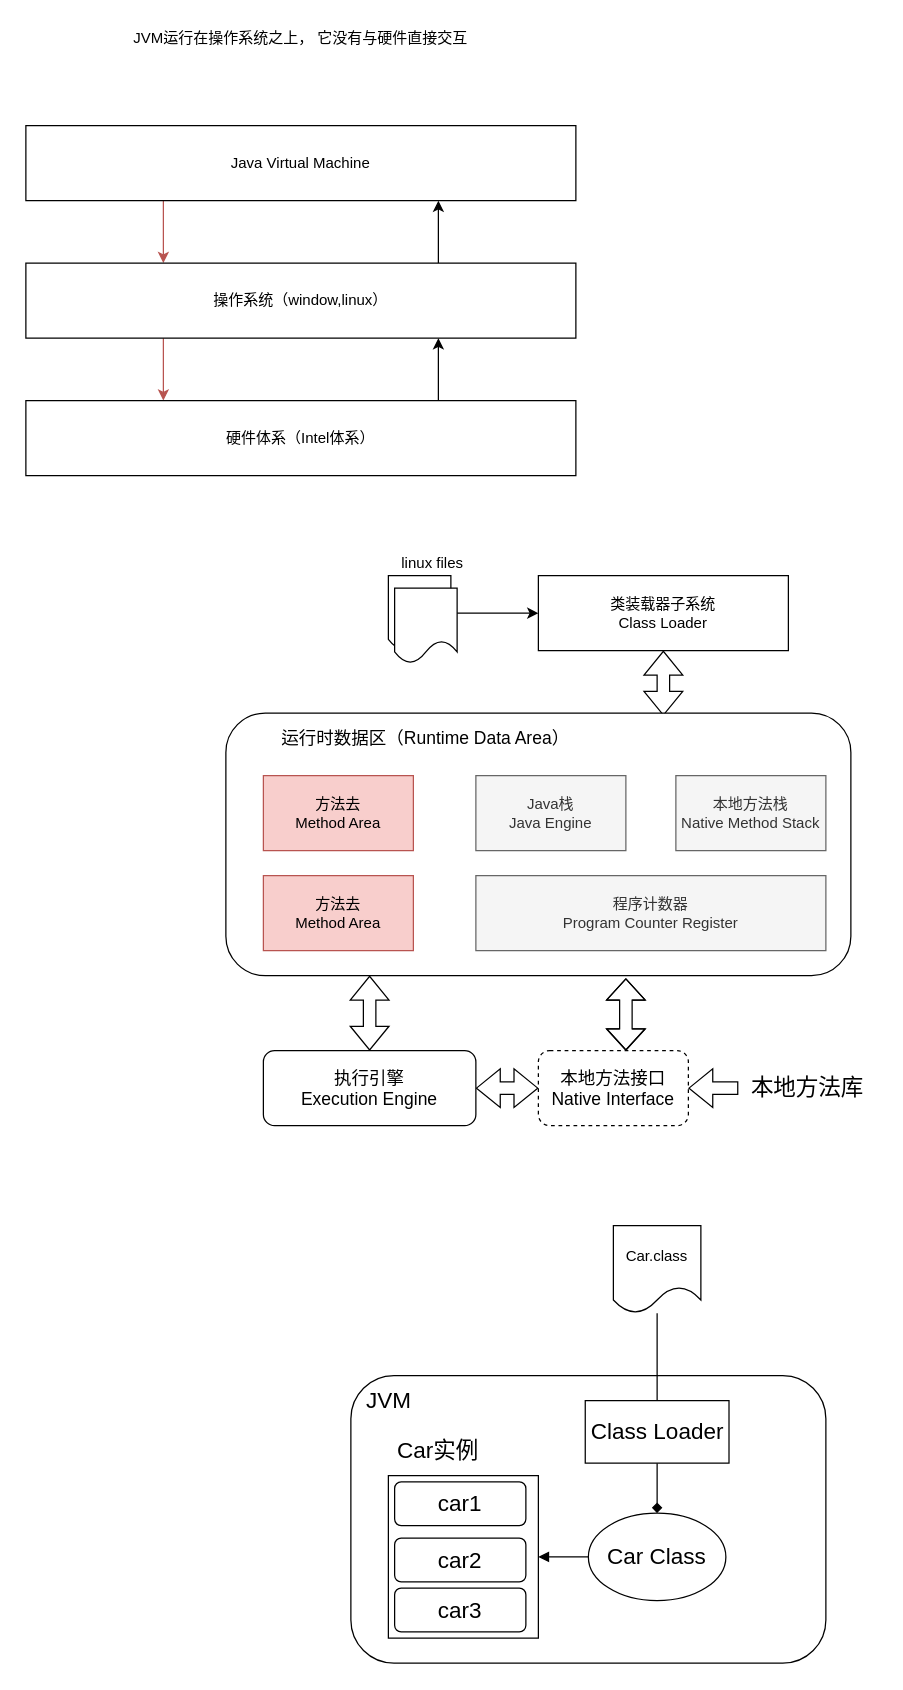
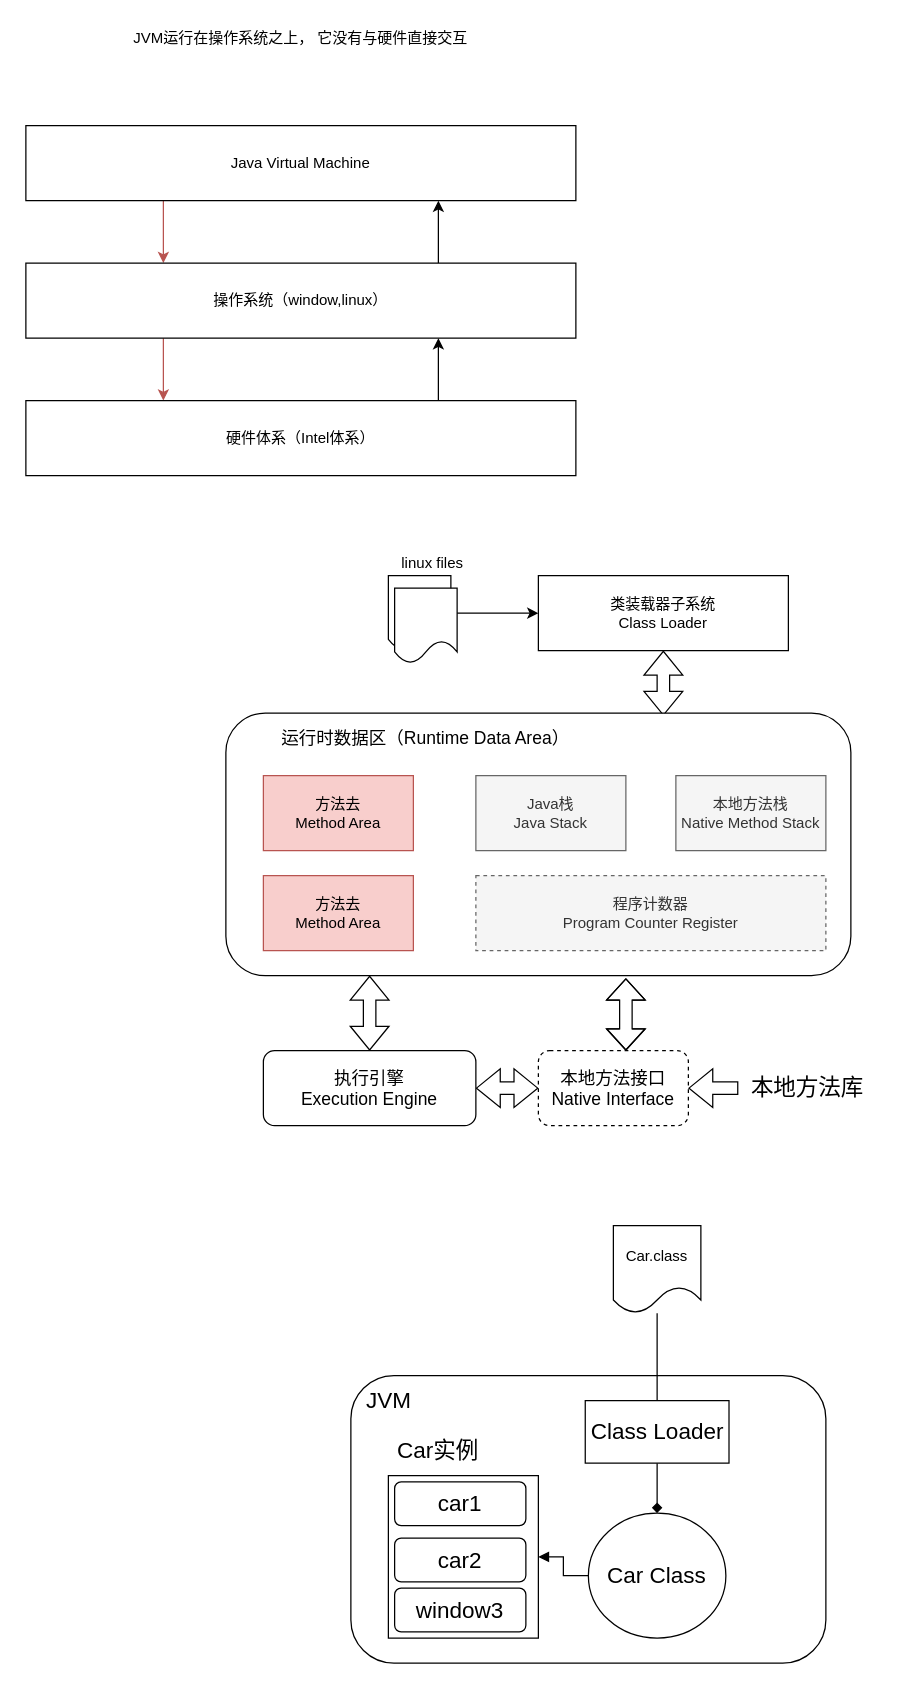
- <mxCell id="16" value="Java栈&lt;br&gt;Java Engine" style="rounded=0;whiteSpace=wrap;html=1;fillColor=#f5f5f5;strokeColor=#666666;fontColor=#333333;" vertex="1" parent="1"><mxGeometry x="380" y="620" width="120" height="60" as="geometry" /></mxCell>
+ <mxCell id="16" value="Java栈&lt;br&gt;Java Stack" style="rounded=0;whiteSpace=wrap;html=1;fillColor=#f5f5f5;strokeColor=#666666;fontColor=#333333;" vertex="1" parent="1"><mxGeometry x="380" y="620" width="120" height="60" as="geometry" /></mxCell>
- <mxCell id="18" value="程序计数器&lt;br&gt;Program Counter Register" style="rounded=0;whiteSpace=wrap;html=1;fillColor=#f5f5f5;strokeColor=#666666;fontColor=#333333;" vertex="1" parent="1"><mxGeometry x="380" y="700" width="280" height="60" as="geometry" /></mxCell>
+ <mxCell id="18" value="程序计数器&lt;br&gt;Program Counter Register" style="rounded=0;whiteSpace=wrap;html=1;fillColor=#f5f5f5;strokeColor=#666666;fontColor=#333333;dashed=1;" vertex="1" parent="1"><mxGeometry x="380" y="700" width="280" height="60" as="geometry" /></mxCell>
- <mxCell id="37" value="Car Class" style="ellipse;whiteSpace=wrap;html=1;fillColor=#ffffff;gradientColor=#ffffff;fontSize=18;" vertex="1" parent="1"><mxGeometry x="470" y="1210" width="110" height="70" as="geometry" /></mxCell>
+ <mxCell id="37" value="Car Class" style="ellipse;whiteSpace=wrap;html=1;fillColor=#ffffff;gradientColor=#ffffff;fontSize=18;" vertex="1" parent="1"><mxGeometry x="470" y="1210" width="110" height="100" as="geometry" /></mxCell>
- <mxCell id="42" value="car3" style="rounded=1;whiteSpace=wrap;html=1;fillColor=#ffffff;gradientColor=#ffffff;fontSize=18;" vertex="1" parent="1"><mxGeometry x="315" y="1270" width="105" height="35" as="geometry" /></mxCell>
+ <mxCell id="42" value="window3" style="rounded=1;whiteSpace=wrap;html=1;fillColor=#ffffff;gradientColor=#ffffff;fontSize=18;" vertex="1" parent="1"><mxGeometry x="315" y="1270" width="105" height="35" as="geometry" /></mxCell>
